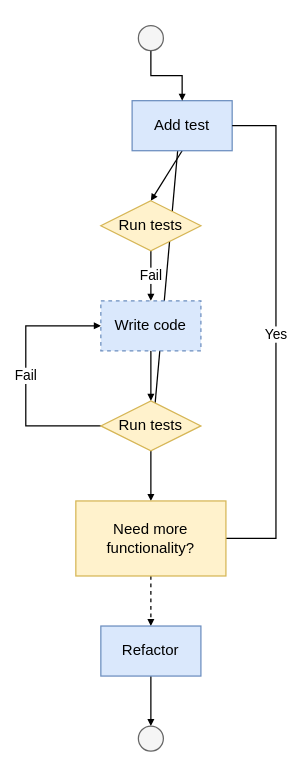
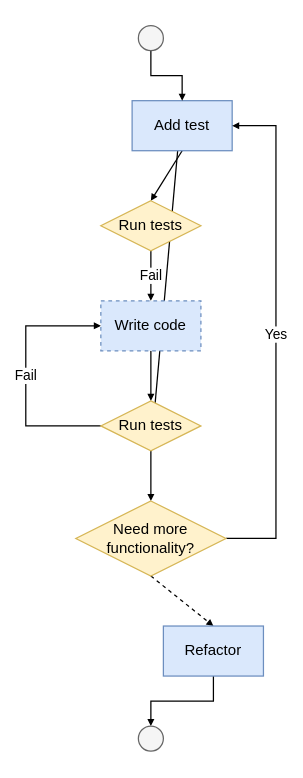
- <mxCell id="11" value="Yes" style="edgeStyle=orthogonalEdgeStyle;rounded=0;html=1;exitX=1;exitY=0.5;exitDx=0;exitDy=0;entryX=1;entryY=0.5;entryDx=0;entryDy=0;endArrow=none;endFill=1;startSize=3;endSize=3;" edge="1" parent="1" source="12" target="4"><mxGeometry relative="1" as="geometry"><Array as="points"><mxPoint x="220" y="430" /><mxPoint x="220" y="100" /></Array></mxGeometry></mxCell>
+ <mxCell id="11" value="Yes" style="edgeStyle=orthogonalEdgeStyle;rounded=0;html=1;exitX=1;exitY=0.5;exitDx=0;exitDy=0;entryX=1;entryY=0.5;entryDx=0;entryDy=0;endArrow=block;endFill=1;startSize=3;endSize=3;" edge="1" parent="1" source="12" target="4"><mxGeometry relative="1" as="geometry"><Array as="points"><mxPoint x="220" y="430" /><mxPoint x="220" y="100" /></Array></mxGeometry></mxCell>
- <mxCell id="12" value="Need more functionality?" style="whiteSpace=wrap;html=1;fillColor=#fff2cc;strokeColor=#d6b656;rounded=0;" vertex="1" parent="1"><mxGeometry x="60" y="400" width="120" height="60" as="geometry" /></mxCell>
+ <mxCell id="12" value="Need more functionality?" style="rhombus;whiteSpace=wrap;html=1;fillColor=#fff2cc;strokeColor=#d6b656;" vertex="1" parent="1"><mxGeometry x="60" y="400" width="120" height="60" as="geometry" /></mxCell>
- <mxCell id="14" value="Refactor" style="rounded=0;whiteSpace=wrap;html=1;fillColor=#dae8fc;strokeColor=#6c8ebf;" vertex="1" parent="1"><mxGeometry x="80" y="500" width="80" height="40" as="geometry" /></mxCell>
+ <mxCell id="14" value="Refactor" style="rounded=0;whiteSpace=wrap;html=1;fillColor=#dae8fc;strokeColor=#6c8ebf;" vertex="1" parent="1"><mxGeometry x="130" y="500" width="80" height="40" as="geometry" /></mxCell>
